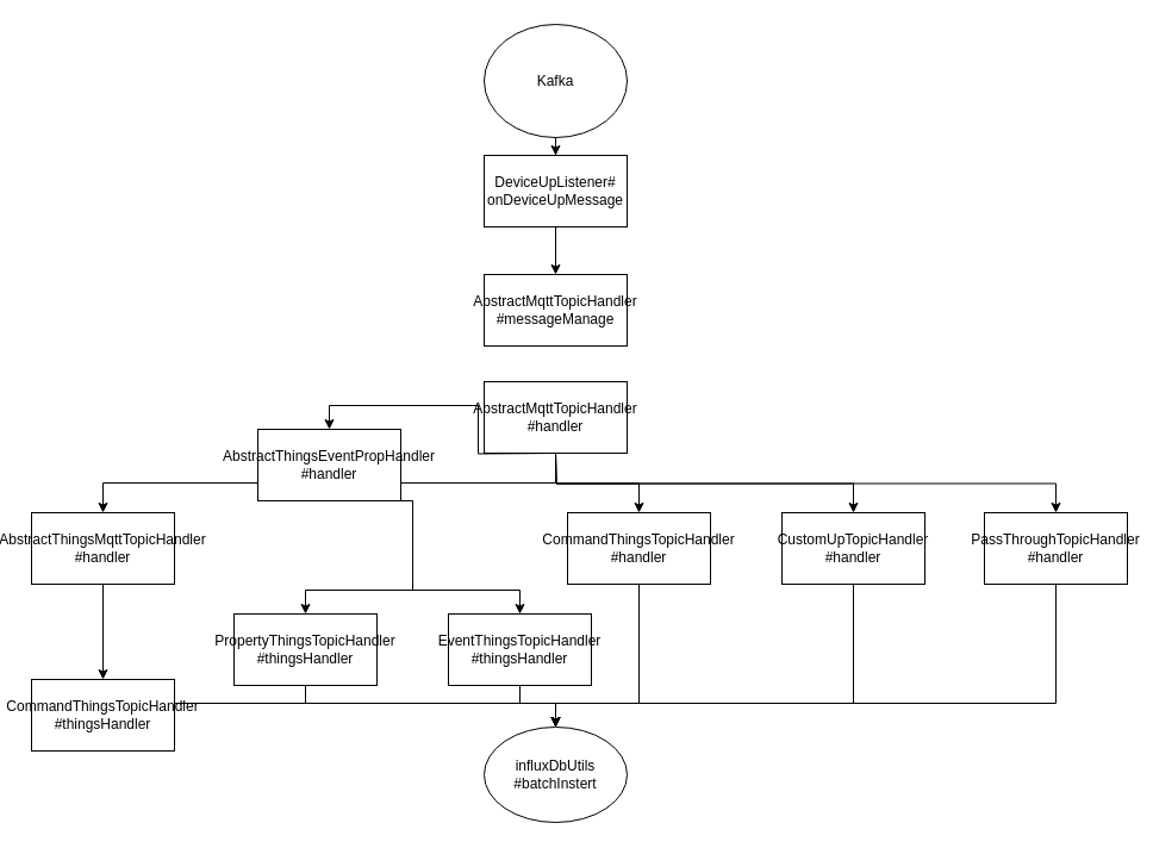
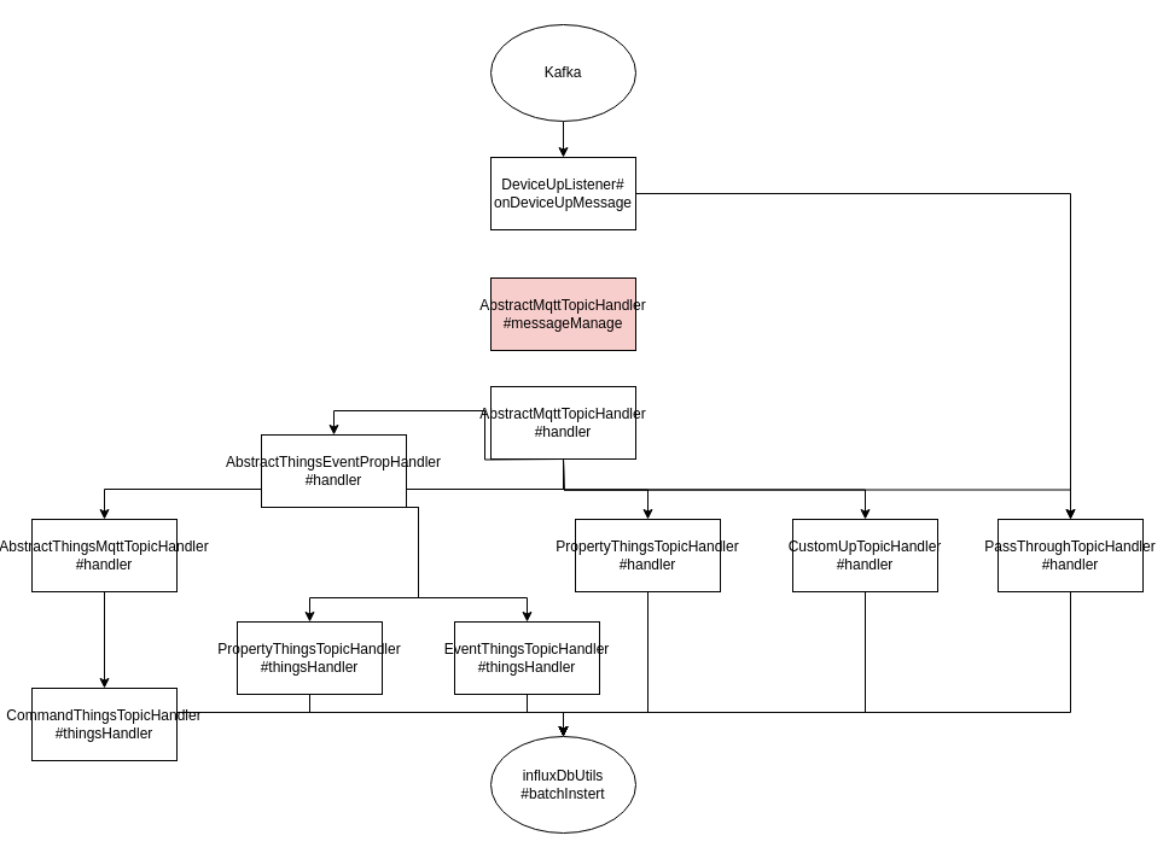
- <mxCell id="3" value="Kafka" style="ellipse;whiteSpace=wrap;html=1;" vertex="1" parent="1"><mxGeometry x="400" y="20" width="120" height="95" as="geometry" /></mxCell>
+ <mxCell id="3" value="Kafka" style="ellipse;whiteSpace=wrap;html=1;" vertex="1" parent="1"><mxGeometry x="400" y="20" width="120" height="80" as="geometry" /></mxCell>
- <mxCell id="4" value="" style="edgeStyle=orthogonalEdgeStyle;rounded=0;orthogonalLoop=1;jettySize=auto;html=1;" edge="1" parent="1" source="5" target="6"><mxGeometry relative="1" as="geometry" /></mxCell>
+ <mxCell id="4" value="" style="edgeStyle=orthogonalEdgeStyle;rounded=0;orthogonalLoop=1;jettySize=auto;html=1;" edge="1" parent="1" source="5" target="29"><mxGeometry relative="1" as="geometry" /></mxCell>
- <mxCell id="6" value="AbstractMqttTopicHandler&lt;br&gt;#messageManage" style="rounded=0;whiteSpace=wrap;html=1;" vertex="1" parent="1"><mxGeometry x="400" y="230" width="120" height="60" as="geometry" /></mxCell>
+ <mxCell id="6" value="AbstractMqttTopicHandler&lt;br&gt;#messageManage" style="rounded=0;whiteSpace=wrap;html=1;fillColor=#f8cecc;" vertex="1" parent="1"><mxGeometry x="400" y="230" width="120" height="60" as="geometry" /></mxCell>
- <mxCell id="23" value="CommandThingsTopicHandler&lt;br&gt;#handler" style="rounded=0;whiteSpace=wrap;html=1;" vertex="1" parent="1"><mxGeometry x="470" y="430" width="120" height="60" as="geometry" /></mxCell>
+ <mxCell id="23" value="PropertyThingsTopicHandler&lt;br&gt;#handler" style="rounded=0;whiteSpace=wrap;html=1;" vertex="1" parent="1"><mxGeometry x="470" y="430" width="120" height="60" as="geometry" /></mxCell>
